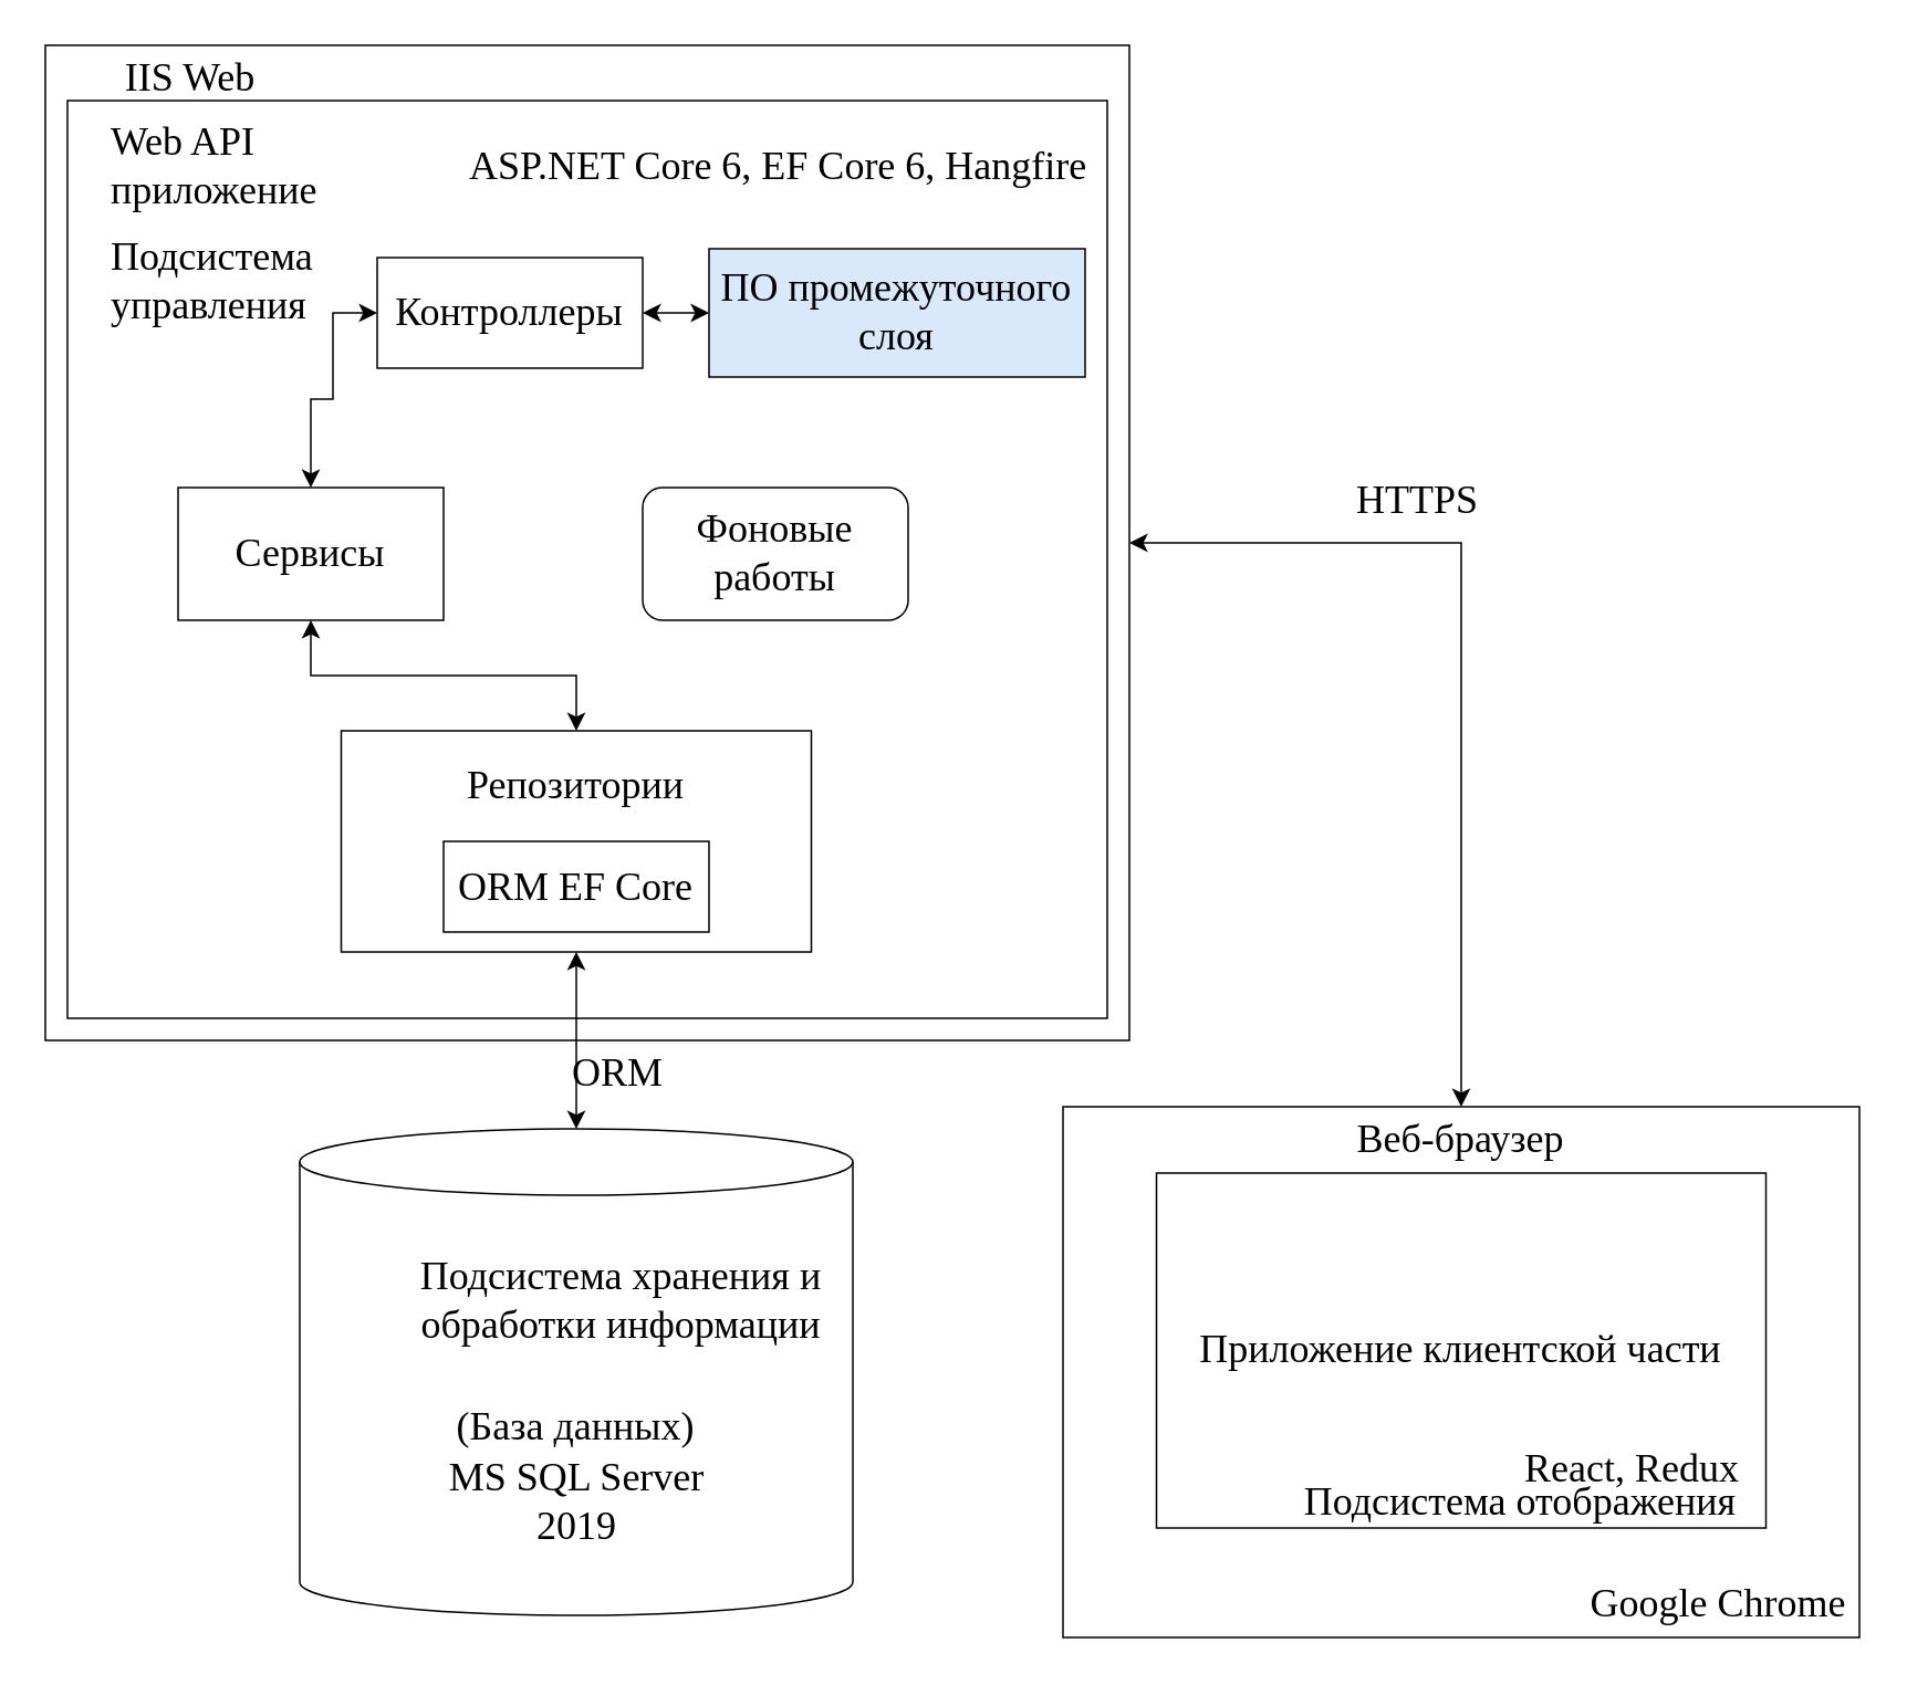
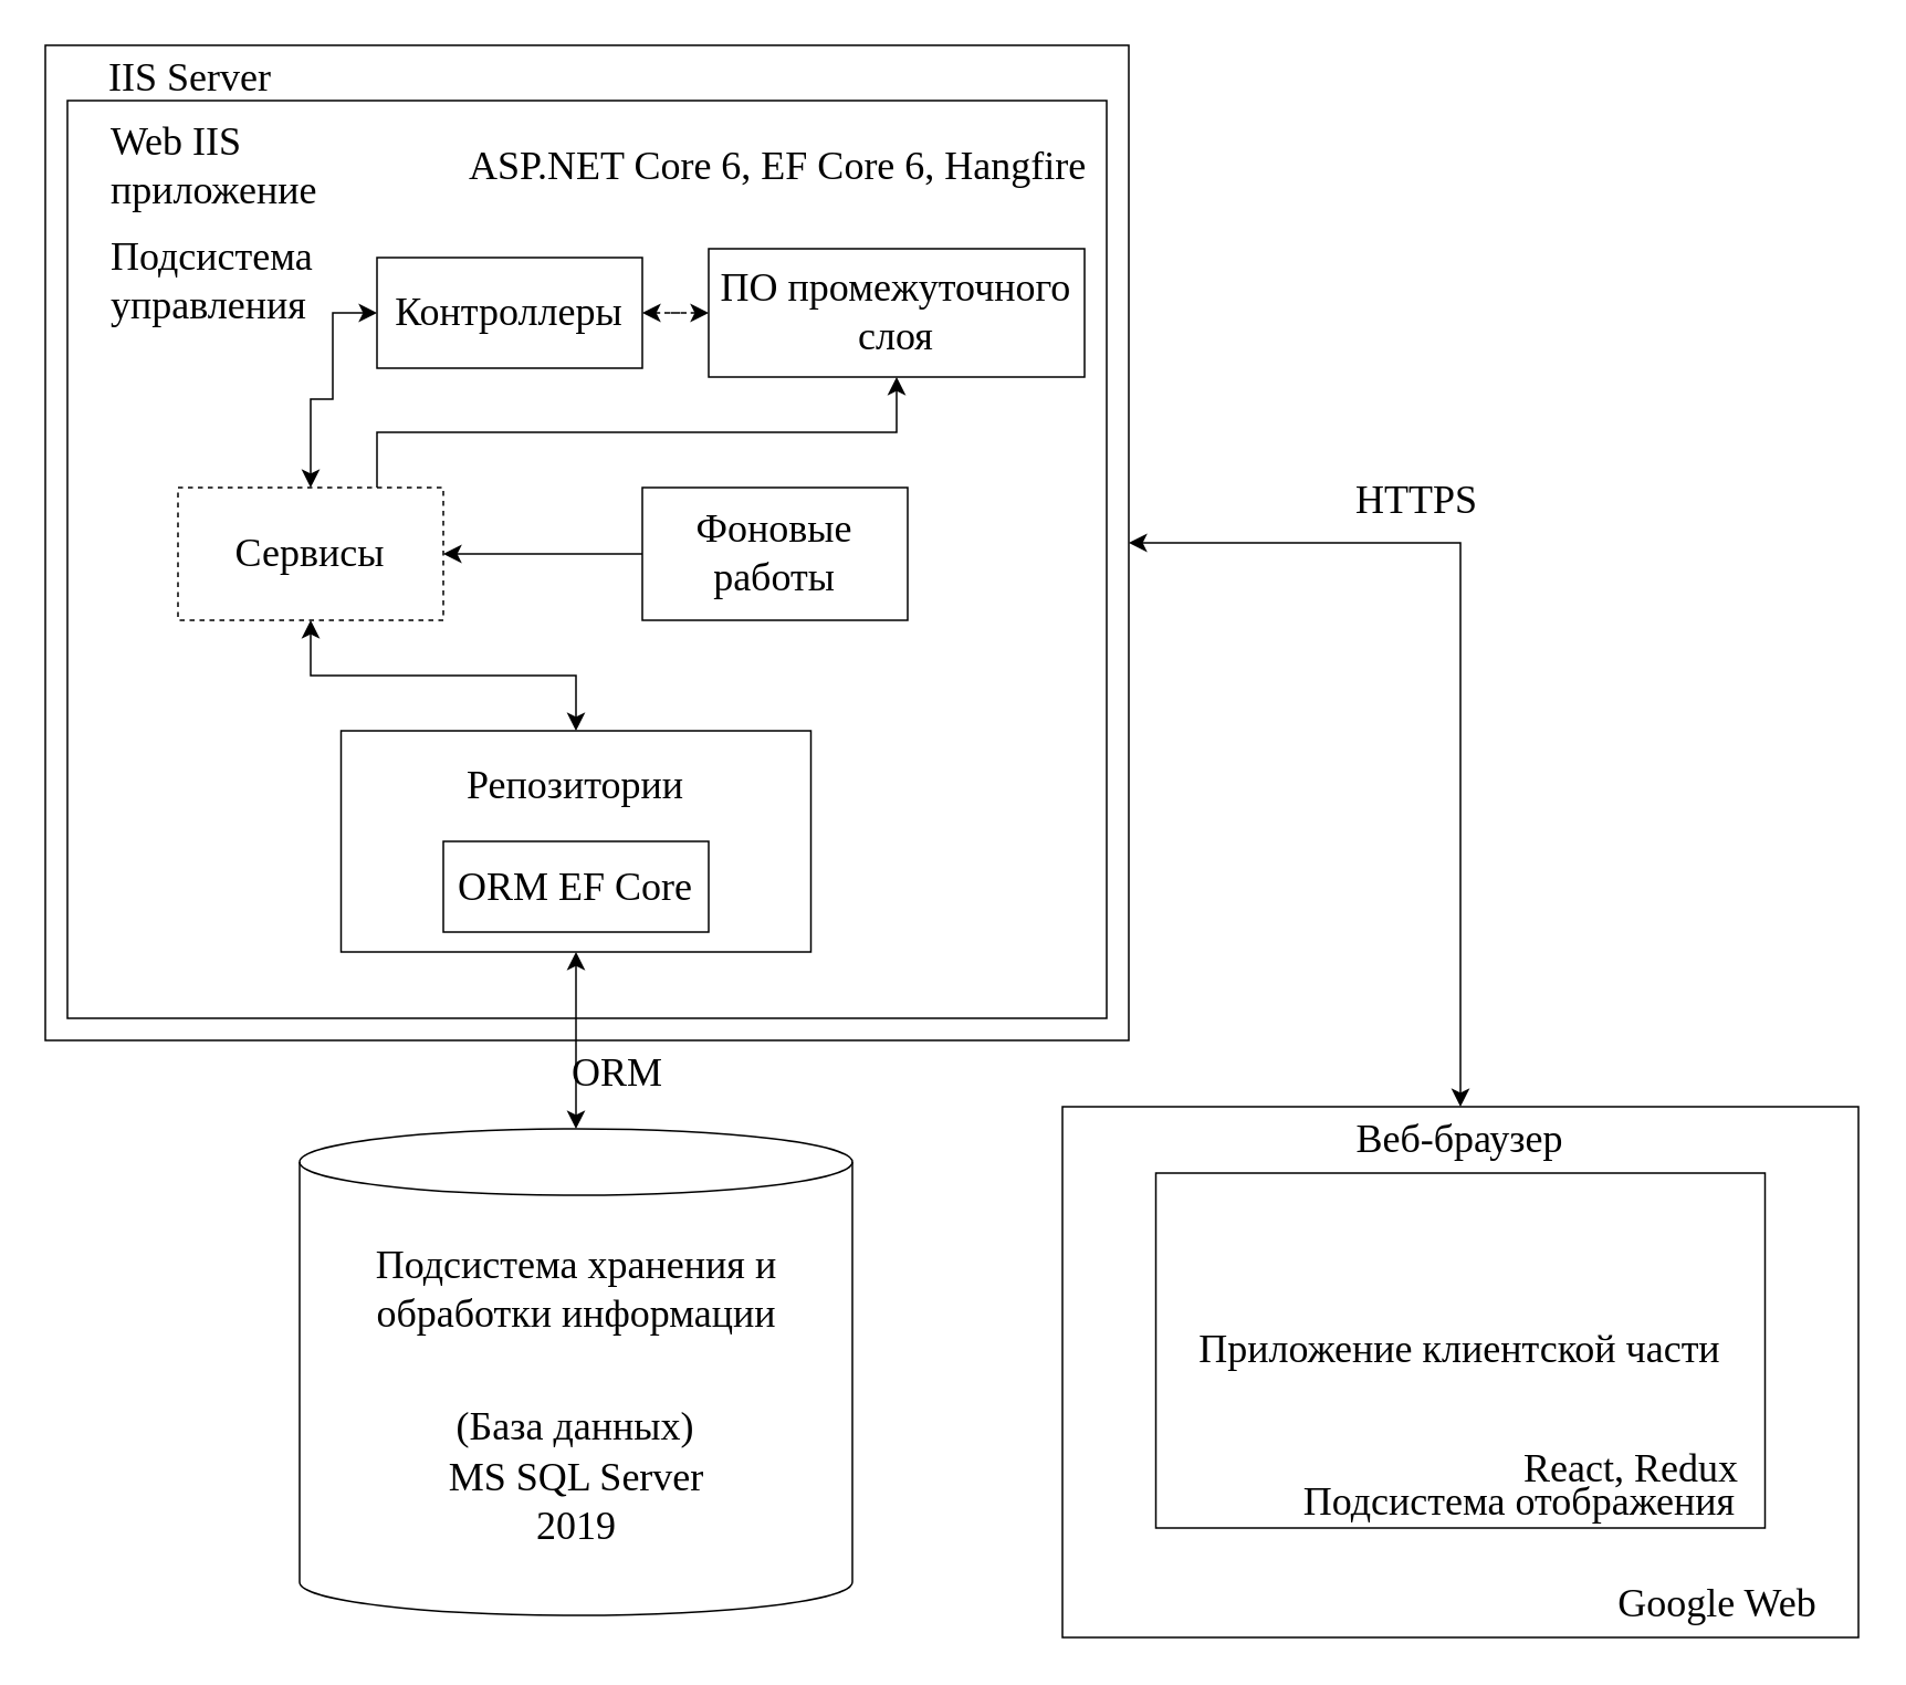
- <mxCell id="33" value="IIS Web&amp;nbsp;" style="text;html=1;strokeColor=none;fillColor=none;align=center;verticalAlign=middle;whiteSpace=wrap;rounded=0;fontSize=18;fontFamily=Times New Roman;fontColor=default;strokeWidth=0.75;" parent="1" vertex="1"><mxGeometry x="32.5" y="20" width="110" height="30" as="geometry" /></mxCell>
+ <mxCell id="33" value="IIS Server&amp;nbsp;" style="text;html=1;strokeColor=none;fillColor=none;align=center;verticalAlign=middle;whiteSpace=wrap;rounded=0;fontSize=18;fontFamily=Times New Roman;fontColor=default;strokeWidth=0.75;" parent="1" vertex="1"><mxGeometry x="32.5" y="20" width="110" height="30" as="geometry" /></mxCell>
- <mxCell id="9" value="Web API приложение" style="text;html=1;strokeColor=none;fillColor=none;align=left;verticalAlign=middle;whiteSpace=wrap;rounded=0;fontFamily=Times New Roman;fontSize=18;strokeWidth=0.75;" parent="1" vertex="1"><mxGeometry x="47.5" y="60" width="152.5" height="30" as="geometry" /></mxCell>
+ <mxCell id="9" value="Web IIS приложение" style="text;html=1;strokeColor=none;fillColor=none;align=left;verticalAlign=middle;whiteSpace=wrap;rounded=0;fontFamily=Times New Roman;fontSize=18;strokeWidth=0.75;" parent="1" vertex="1"><mxGeometry x="47.5" y="60" width="152.5" height="30" as="geometry" /></mxCell>
- <mxCell id="19" style="edgeStyle=orthogonalEdgeStyle;rounded=0;orthogonalLoop=1;jettySize=auto;html=1;entryX=1;entryY=0.5;entryDx=0;entryDy=0;fontFamily=Times New Roman;fontSize=18;fontColor=default;startArrow=classic;startFill=1;strokeWidth=0.75;" parent="1" source="20" target="22" edge="1"><mxGeometry relative="1" as="geometry" /></mxCell>
+ <mxCell id="19" style="edgeStyle=orthogonalEdgeStyle;rounded=0;orthogonalLoop=1;jettySize=auto;html=1;entryX=1;entryY=0.5;entryDx=0;entryDy=0;fontFamily=Times New Roman;fontSize=18;fontColor=default;startArrow=classic;startFill=1;strokeWidth=0.75;dashed=1;" parent="1" source="20" target="22" edge="1"><mxGeometry relative="1" as="geometry" /></mxCell>
- <mxCell id="20" value="ПО промежуточного слоя" style="rounded=0;whiteSpace=wrap;html=1;fontFamily=Times New Roman;fontSize=18;strokeWidth=0.75;fillColor=#dae8fc;" parent="1" vertex="1"><mxGeometry x="320" y="112" width="170" height="58" as="geometry" /></mxCell>
+ <mxCell id="20" value="ПО промежуточного слоя" style="rounded=0;whiteSpace=wrap;html=1;fontFamily=Times New Roman;fontSize=18;strokeWidth=0.75;" parent="1" vertex="1"><mxGeometry x="320" y="112" width="170" height="58" as="geometry" /></mxCell>
+ <mxCell id="24" style="edgeStyle=orthogonalEdgeStyle;rounded=0;orthogonalLoop=1;jettySize=auto;html=1;exitX=0.75;exitY=0;exitDx=0;exitDy=0;entryX=0.5;entryY=1;entryDx=0;entryDy=0;fontFamily=Times New Roman;fontSize=18;fontColor=default;strokeWidth=0.75;" parent="1" source="25" target="20" edge="1"><mxGeometry relative="1" as="geometry" /></mxCell>
- <mxCell id="25" value="Сервисы" style="rounded=0;whiteSpace=wrap;html=1;fontFamily=Times New Roman;fontSize=18;strokeWidth=0.75;" parent="1" vertex="1"><mxGeometry x="80" y="220" width="120" height="60" as="geometry" /></mxCell>
+ <mxCell id="25" value="Сервисы" style="rounded=0;whiteSpace=wrap;html=1;fontFamily=Times New Roman;fontSize=18;strokeWidth=0.75;dashed=1;" parent="1" vertex="1"><mxGeometry x="80" y="220" width="120" height="60" as="geometry" /></mxCell>
+ <mxCell id="30" style="edgeStyle=orthogonalEdgeStyle;rounded=0;orthogonalLoop=1;jettySize=auto;html=1;entryX=1;entryY=0.5;entryDx=0;entryDy=0;fontFamily=Times New Roman;fontSize=18;fontColor=default;strokeWidth=0.75;" parent="1" source="31" target="25" edge="1"><mxGeometry relative="1" as="geometry" /></mxCell>
- <mxCell id="31" value="Фоновые работы" style="whiteSpace=wrap;html=1;strokeColor=default;fontFamily=Times New Roman;fontSize=18;fontColor=default;fillColor=default;strokeWidth=0.75;rounded=1;" parent="1" vertex="1"><mxGeometry x="290" y="220" width="120" height="60" as="geometry" /></mxCell>
+ <mxCell id="31" value="Фоновые работы" style="rounded=0;whiteSpace=wrap;html=1;strokeColor=default;fontFamily=Times New Roman;fontSize=18;fontColor=default;fillColor=default;strokeWidth=0.75;" parent="1" vertex="1"><mxGeometry x="290" y="220" width="120" height="60" as="geometry" /></mxCell>
- <mxCell id="13" value="Подсистема хранения и обработки информации" style="text;html=1;strokeColor=none;fillColor=none;align=center;verticalAlign=middle;whiteSpace=wrap;rounded=0;fontFamily=Times New Roman;fontSize=18;strokeWidth=0.75;" parent="1" vertex="1"><mxGeometry x="183.75" y="565" width="192.5" height="45" as="geometry" /></mxCell>
+ <mxCell id="13" value="Подсистема хранения и обработки информации" style="text;html=1;strokeColor=none;fillColor=none;align=center;verticalAlign=middle;whiteSpace=wrap;rounded=0;fontFamily=Times New Roman;fontSize=18;strokeWidth=0.75;" parent="1" vertex="1"><mxGeometry x="163.75" y="560" width="192.5" height="45" as="geometry" /></mxCell>
- <mxCell id="18" value="Google Chrome" style="text;html=1;strokeColor=none;fillColor=none;align=center;verticalAlign=middle;whiteSpace=wrap;rounded=0;fontFamily=Times New Roman;fontSize=18;strokeWidth=0.75;" parent="1" vertex="1"><mxGeometry x="713" y="710" width="127" height="30" as="geometry" /></mxCell>
+ <mxCell id="18" value="Google Web" style="text;html=1;strokeColor=none;fillColor=none;align=center;verticalAlign=middle;whiteSpace=wrap;rounded=0;fontFamily=Times New Roman;fontSize=18;strokeWidth=0.75;" parent="1" vertex="1"><mxGeometry x="713" y="710" width="127" height="30" as="geometry" /></mxCell>
